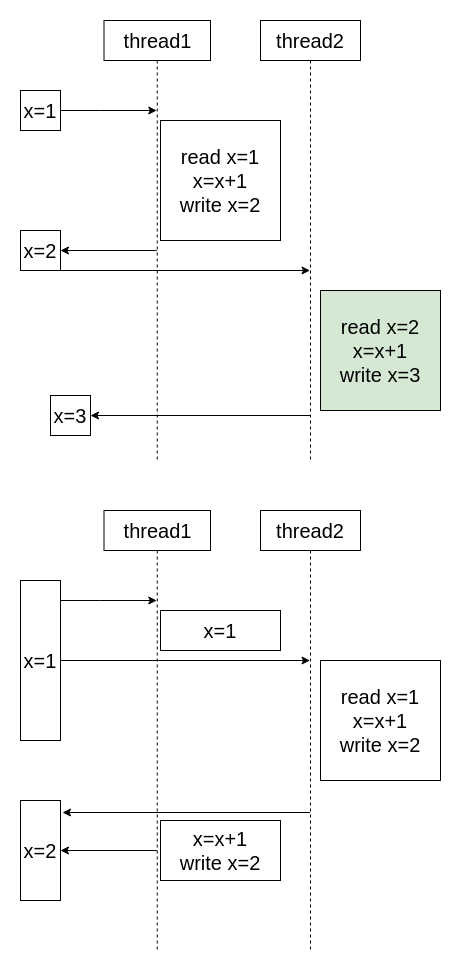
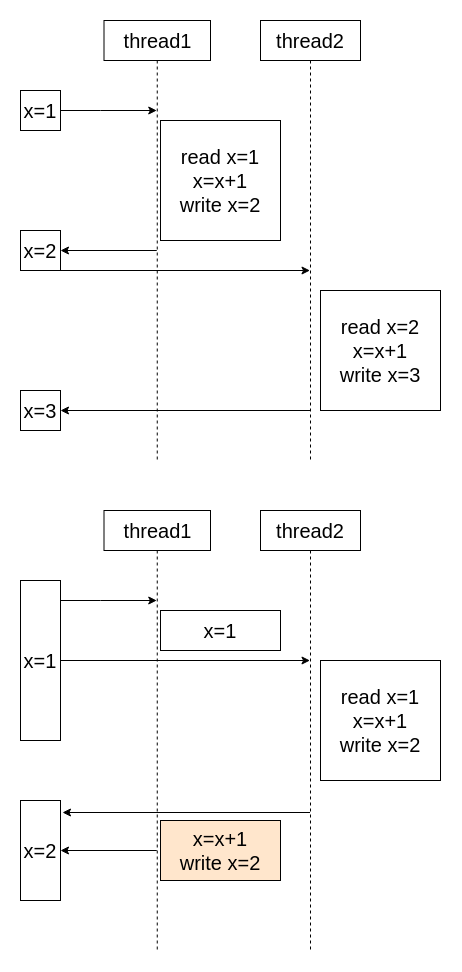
- <mxCell id="9" value="&lt;font style=&quot;font-size: 20px&quot;&gt;read x=2&lt;br&gt;x=x+1&lt;br&gt;write x=3&lt;/font&gt;" style="whiteSpace=wrap;html=1;aspect=fixed;fillColor=#d5e8d4;" vertex="1" parent="1"><mxGeometry x="320" y="290" width="120" height="120" as="geometry" /></mxCell>
+ <mxCell id="9" value="&lt;font style=&quot;font-size: 20px&quot;&gt;read x=2&lt;br&gt;x=x+1&lt;br&gt;write x=3&lt;/font&gt;" style="whiteSpace=wrap;html=1;aspect=fixed;" vertex="1" parent="1"><mxGeometry x="320" y="290" width="120" height="120" as="geometry" /></mxCell>
- <mxCell id="11" value="&lt;font style=&quot;font-size: 20px&quot;&gt;x=3&lt;/font&gt;" style="whiteSpace=wrap;html=1;aspect=fixed;" vertex="1" parent="1"><mxGeometry x="50" y="395" width="40" height="40" as="geometry" /></mxCell>
+ <mxCell id="11" value="&lt;font style=&quot;font-size: 20px&quot;&gt;x=3&lt;/font&gt;" style="whiteSpace=wrap;html=1;aspect=fixed;" vertex="1" parent="1"><mxGeometry x="20" y="390" width="40" height="40" as="geometry" /></mxCell>
- <mxCell id="21" value="&lt;font style=&quot;font-size: 20px&quot;&gt;x=x+1&lt;br&gt;write x=2&lt;/font&gt;" style="rounded=0;whiteSpace=wrap;html=1;" vertex="1" parent="1"><mxGeometry x="160" y="820" width="120" height="60" as="geometry" /></mxCell>
+ <mxCell id="21" value="&lt;font style=&quot;font-size: 20px&quot;&gt;x=x+1&lt;br&gt;write x=2&lt;/font&gt;" style="rounded=0;whiteSpace=wrap;html=1;fillColor=#ffe6cc;" vertex="1" parent="1"><mxGeometry x="160" y="820" width="120" height="60" as="geometry" /></mxCell>
